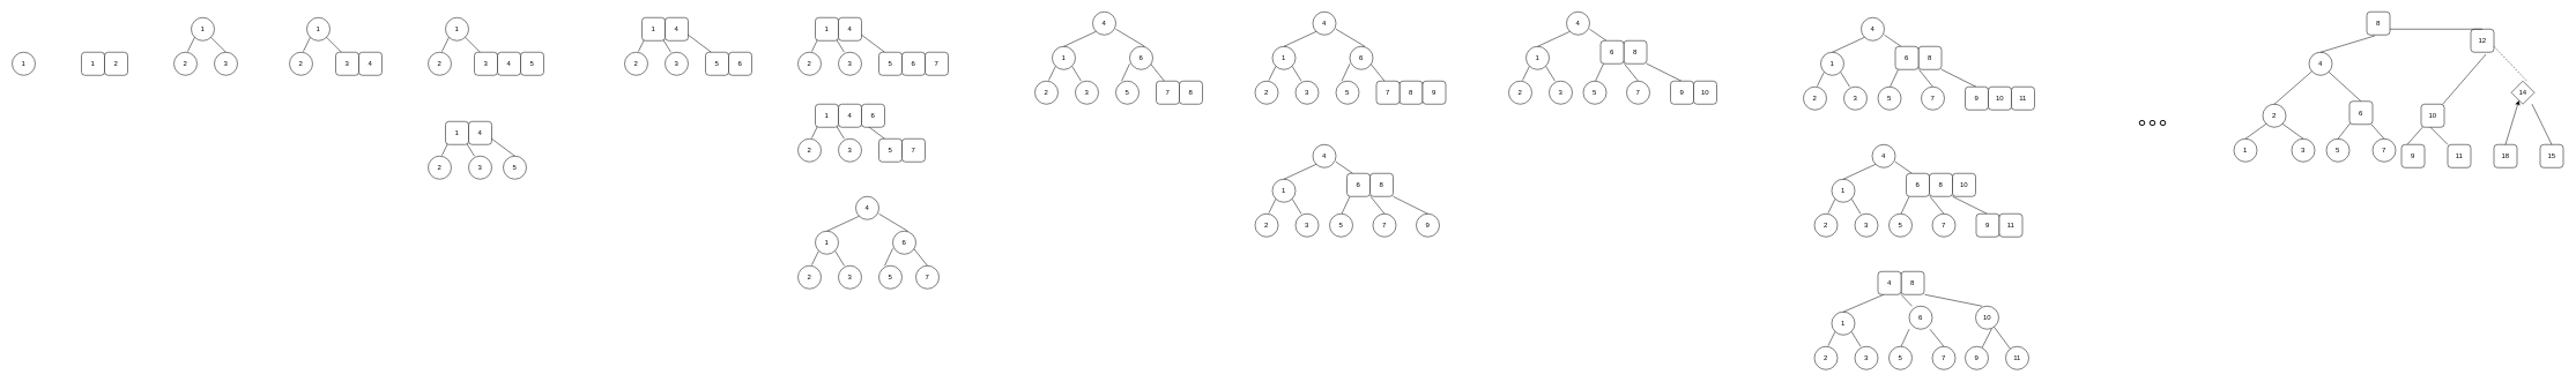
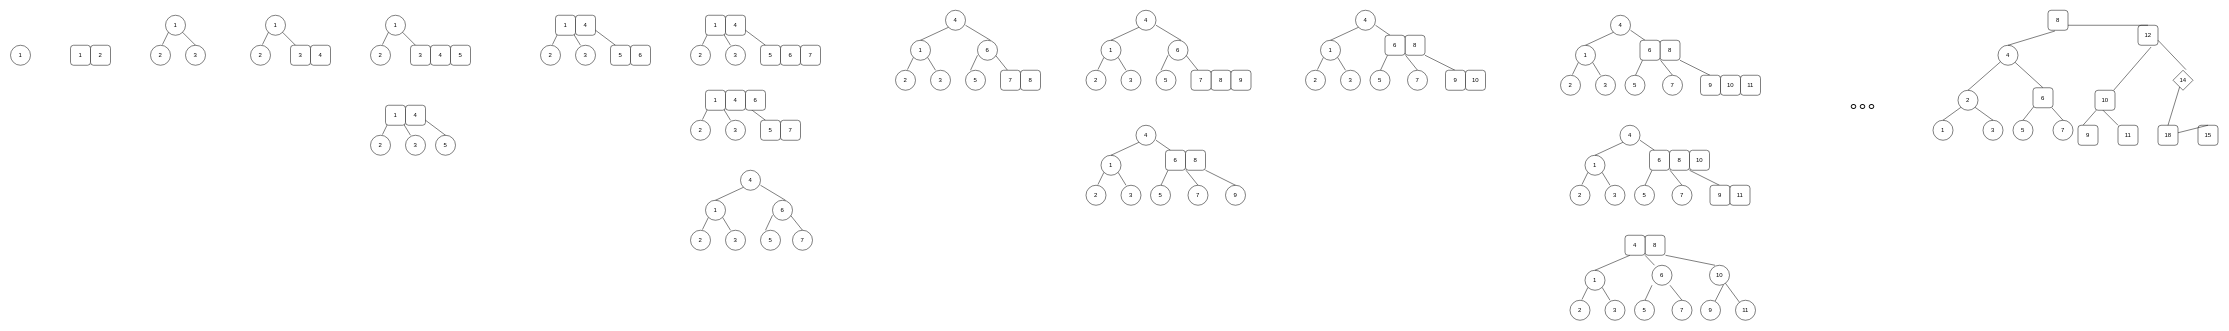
- <mxCell id="217" value="" style="endArrow=none;html=1;rounded=0;exitX=0.65;exitY=-0.03;exitDx=0;exitDy=0;exitPerimeter=0;entryX=1;entryY=0.75;entryDx=0;entryDy=0;dashed=1;" parent="1" source="214" target="211" edge="1"><mxGeometry width="50" height="50" relative="1" as="geometry"><mxPoint x="4235" y="190" as="sourcePoint" /><mxPoint x="4285" y="140" as="targetPoint" /></mxGeometry></mxCell>
+ <mxCell id="217" value="" style="endArrow=none;html=1;rounded=0;exitX=0.65;exitY=-0.03;exitDx=0;exitDy=0;exitPerimeter=0;entryX=1;entryY=0.75;entryDx=0;entryDy=0;" parent="1" source="214" target="211" edge="1"><mxGeometry width="50" height="50" relative="1" as="geometry"><mxPoint x="4235" y="190" as="sourcePoint" /><mxPoint x="4285" y="140" as="targetPoint" /></mxGeometry></mxCell>
- <mxCell id="213" value="" style="endArrow=classic;html=1;rounded=0;exitX=0.5;exitY=0;exitDx=0;exitDy=0;entryX=0.25;entryY=1;entryDx=0;entryDy=0;" parent="1" source="212" target="214" edge="1"><mxGeometry width="50" height="50" relative="1" as="geometry"><mxPoint x="4335" y="260" as="sourcePoint" /><mxPoint x="4285" y="230" as="targetPoint" /></mxGeometry></mxCell>
+ <mxCell id="213" value="" style="endArrow=none;html=1;rounded=0;exitX=0.5;exitY=0;exitDx=0;exitDy=0;entryX=0.25;entryY=1;entryDx=0;entryDy=0;" parent="1" source="212" target="214" edge="1"><mxGeometry width="50" height="50" relative="1" as="geometry"><mxPoint x="4335" y="260" as="sourcePoint" /><mxPoint x="4285" y="230" as="targetPoint" /></mxGeometry></mxCell>
- <mxCell id="216" value="" style="endArrow=none;html=1;rounded=0;exitX=0.5;exitY=0;exitDx=0;exitDy=0;entryX=0.894;entryY=0.994;entryDx=0;entryDy=0;entryPerimeter=0;" parent="1" source="215" target="214" edge="1"><mxGeometry width="50" height="50" relative="1" as="geometry"><mxPoint x="4405" y="270" as="sourcePoint" /><mxPoint x="4375" y="210" as="targetPoint" /></mxGeometry></mxCell>
+ <mxCell id="216" value="" style="endArrow=none;html=1;rounded=0;exitX=0.5;exitY=0;exitDx=0;exitDy=0;" parent="1" source="215" target="212" edge="1"><mxGeometry width="50" height="50" relative="1" as="geometry"><mxPoint x="4405" y="270" as="sourcePoint" /><mxPoint x="4375" y="210" as="targetPoint" /></mxGeometry></mxCell>
